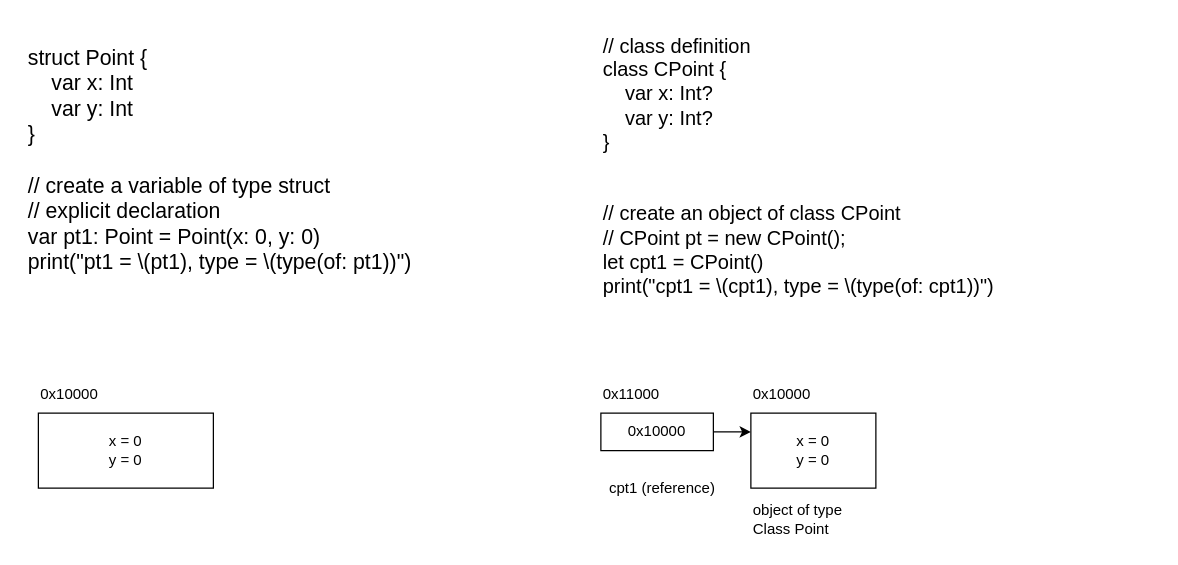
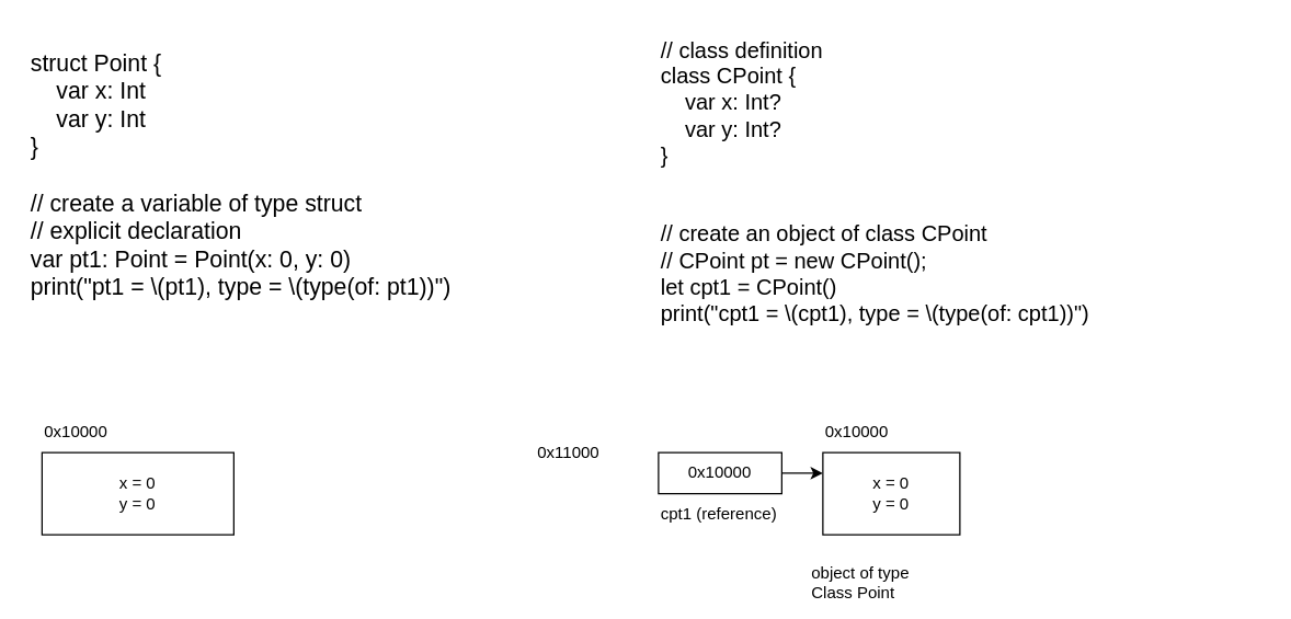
- <mxCell id="7" value="0x11000" style="text;html=1;strokeColor=none;fillColor=none;align=left;verticalAlign=middle;whiteSpace=wrap;rounded=0;" vertex="1" parent="1"><mxGeometry x="480" y="300" width="60" height="30" as="geometry" /></mxCell>
+ <mxCell id="7" value="0x11000" style="text;html=1;strokeColor=none;fillColor=none;align=left;verticalAlign=middle;whiteSpace=wrap;rounded=0;" vertex="1" parent="1"><mxGeometry x="390" y="315" width="60" height="30" as="geometry" /></mxCell>
- <mxCell id="8" value="cpt1 (reference)" style="text;html=1;strokeColor=none;fillColor=none;align=left;verticalAlign=middle;whiteSpace=wrap;rounded=0;" vertex="1" parent="1"><mxGeometry x="485" y="375" width="90" height="30" as="geometry" /></mxCell>
+ <mxCell id="8" value="cpt1 (reference)" style="text;html=1;strokeColor=none;fillColor=none;align=left;verticalAlign=middle;whiteSpace=wrap;rounded=0;" vertex="1" parent="1"><mxGeometry x="480" y="360" width="90" height="30" as="geometry" /></mxCell>
- <mxCell id="9" value="object of type Class Point" style="text;html=1;strokeColor=none;fillColor=none;align=left;verticalAlign=middle;whiteSpace=wrap;rounded=0;" vertex="1" parent="1"><mxGeometry x="600" y="400" width="100" height="30" as="geometry" /></mxCell>
+ <mxCell id="9" value="object of type Class Point" style="text;html=1;strokeColor=none;fillColor=none;align=left;verticalAlign=middle;whiteSpace=wrap;rounded=0;" vertex="1" parent="1"><mxGeometry x="590" y="410" width="100" height="30" as="geometry" /></mxCell>
